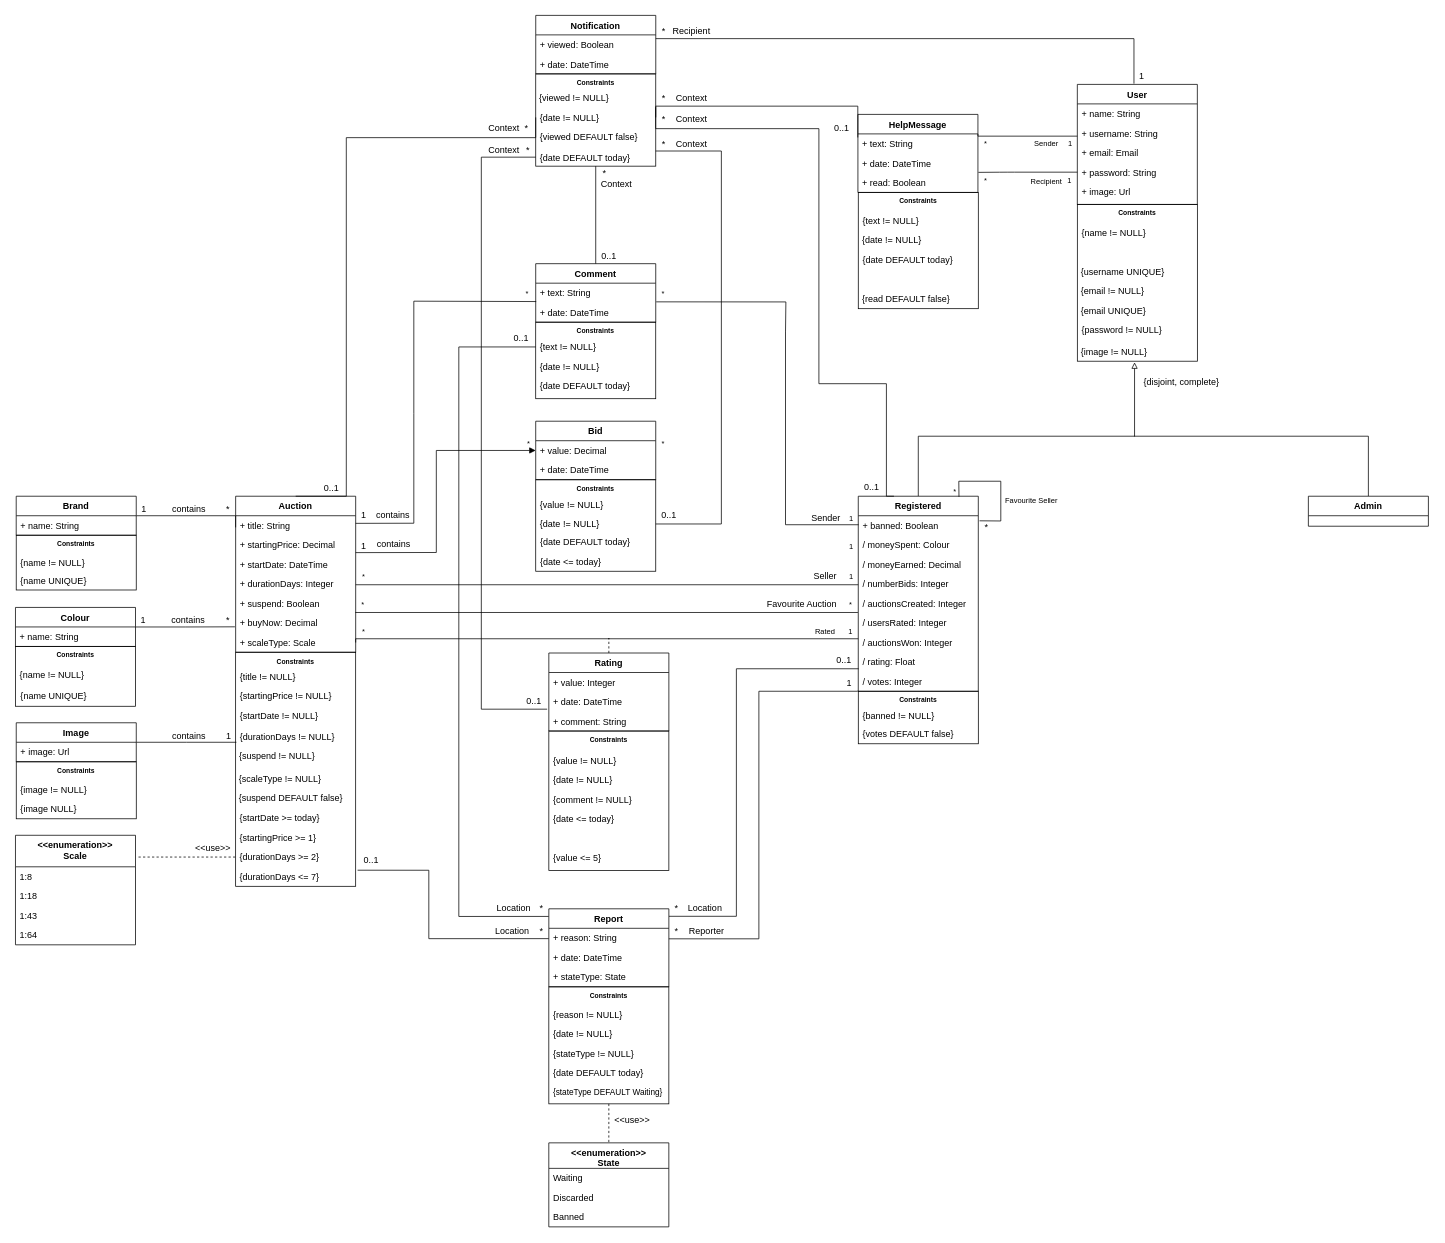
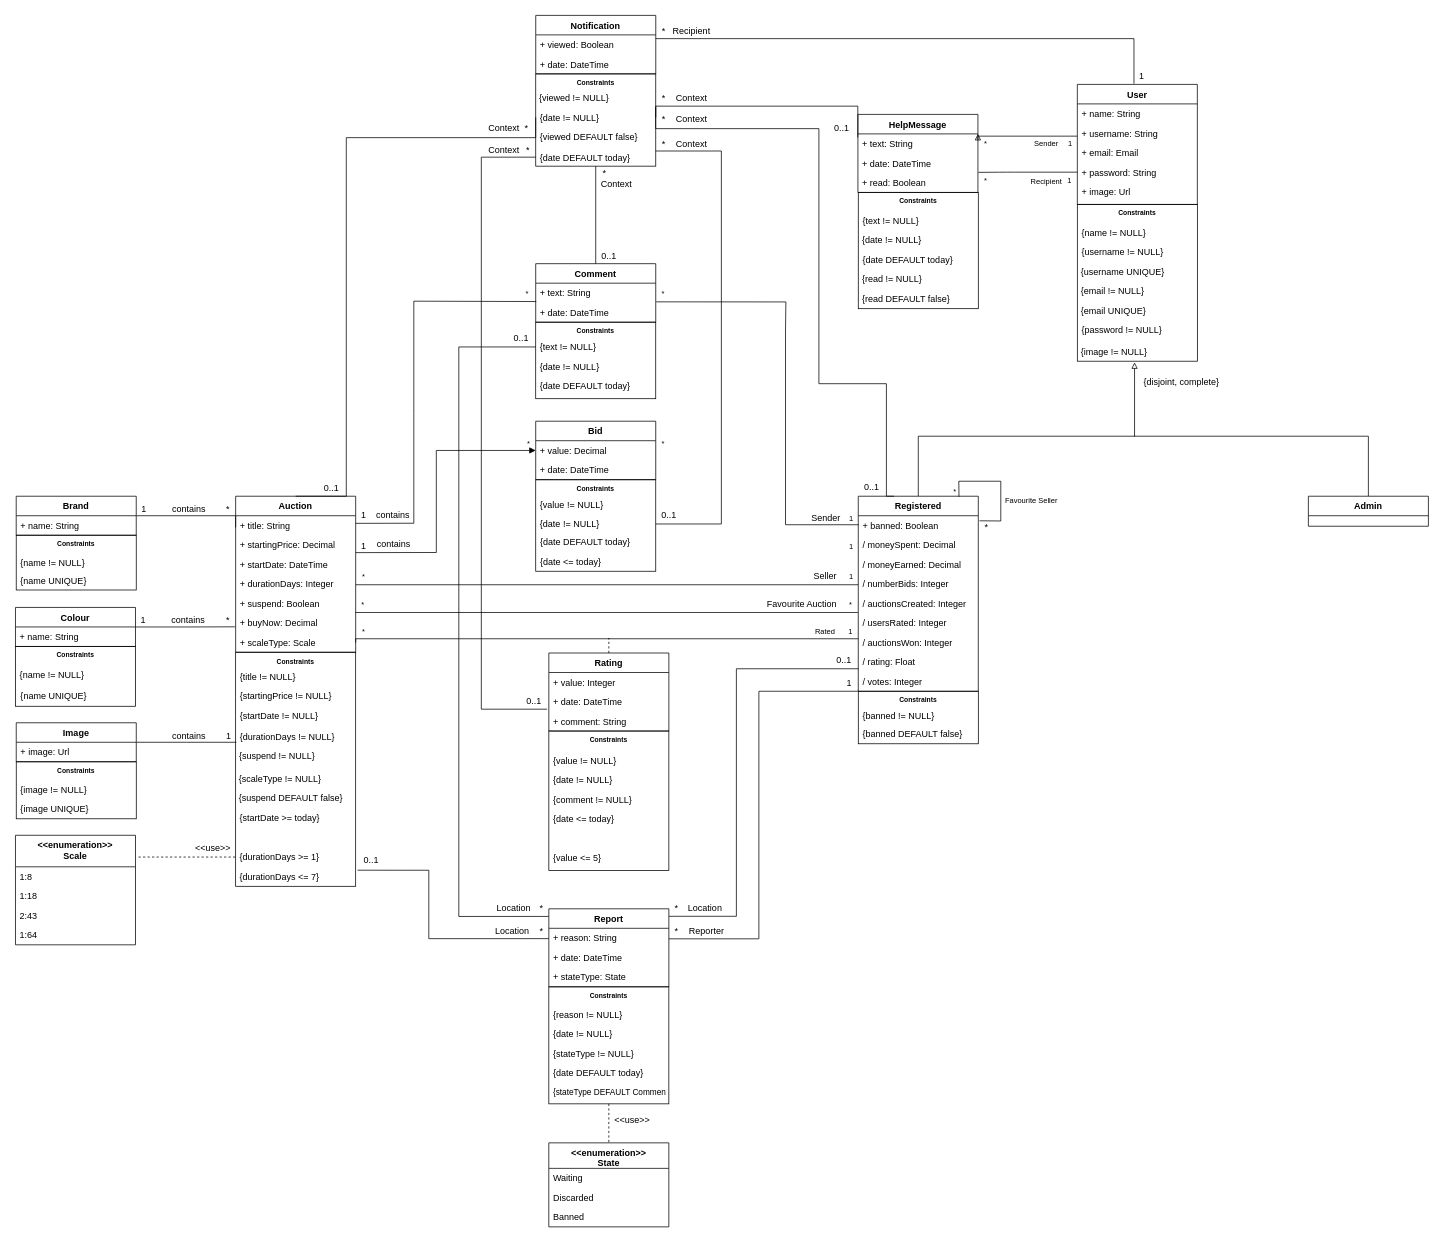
- <mxCell id="105" style="edgeStyle=orthogonalEdgeStyle;rounded=0;orthogonalLoop=1;jettySize=auto;html=1;entryX=1;entryY=0.25;entryDx=0;entryDy=0;endArrow=none;endFill=0;" parent="1" source="12" target="40" edge="1"><mxGeometry relative="1" as="geometry"><Array as="points"><mxPoint x="1436.01" y="181" /><mxPoint x="1295.01" y="181" /></Array></mxGeometry></mxCell>
+ <mxCell id="105" style="edgeStyle=orthogonalEdgeStyle;rounded=0;orthogonalLoop=1;jettySize=auto;html=1;entryX=1;entryY=0.25;entryDx=0;entryDy=0;endArrow=block;endFill=0;" parent="1" source="12" target="40" edge="1"><mxGeometry relative="1" as="geometry"><Array as="points"><mxPoint x="1436.01" y="181" /><mxPoint x="1295.01" y="181" /></Array></mxGeometry></mxCell>
+ <mxCell id="155" value="{username != NULL}" style="text;strokeColor=none;fillColor=none;align=left;verticalAlign=top;spacingLeft=4;spacingRight=4;overflow=hidden;rotatable=0;points=[[0,0.5],[1,0.5]];portConstraint=eastwest;" parent="1" vertex="1"><mxGeometry x="1435.53" y="322" width="160" height="26" as="geometry" /></mxCell>
+ <mxCell id="166" value="{read != NULL}" style="text;strokeColor=none;fillColor=none;align=left;verticalAlign=top;spacingLeft=4;spacingRight=4;overflow=hidden;rotatable=0;points=[[0,0.5],[1,0.5]];portConstraint=eastwest;" parent="1" vertex="1"><mxGeometry x="1143.01" y="358" width="160" height="26" as="geometry" /></mxCell>
- <mxCell id="19" value="/ moneySpent: Colour" style="text;strokeColor=none;fillColor=none;align=left;verticalAlign=top;spacingLeft=4;spacingRight=4;overflow=hidden;rotatable=0;points=[[0,0.5],[1,0.5]];portConstraint=eastwest;" parent="17" vertex="1"><mxGeometry y="52" width="160" height="26" as="geometry" /></mxCell>
+ <mxCell id="19" value="/ moneySpent: Decimal" style="text;strokeColor=none;fillColor=none;align=left;verticalAlign=top;spacingLeft=4;spacingRight=4;overflow=hidden;rotatable=0;points=[[0,0.5],[1,0.5]];portConstraint=eastwest;" parent="17" vertex="1"><mxGeometry y="52" width="160" height="26" as="geometry" /></mxCell>
- <mxCell id="179" value="{votes DEFAULT false}" style="text;strokeColor=none;fillColor=none;align=left;verticalAlign=top;spacingLeft=4;spacingRight=4;overflow=hidden;rotatable=0;points=[[0,0.5],[1,0.5]];portConstraint=eastwest;" parent="1" vertex="1"><mxGeometry x="1143.52" y="965" width="160" height="26" as="geometry" /></mxCell>
+ <mxCell id="179" value="{banned DEFAULT false}" style="text;strokeColor=none;fillColor=none;align=left;verticalAlign=top;spacingLeft=4;spacingRight=4;overflow=hidden;rotatable=0;points=[[0,0.5],[1,0.5]];portConstraint=eastwest;" parent="1" vertex="1"><mxGeometry x="1143.52" y="965" width="160" height="26" as="geometry" /></mxCell>
- <mxCell id="140" value="{image NULL}" style="text;strokeColor=none;fillColor=none;align=left;verticalAlign=top;spacingLeft=4;spacingRight=4;overflow=hidden;rotatable=0;points=[[0,0.5],[1,0.5]];portConstraint=eastwest;" parent="1" vertex="1"><mxGeometry x="21.02" y="1065" width="160" height="26" as="geometry" /></mxCell>
+ <mxCell id="140" value="{image UNIQUE}" style="text;strokeColor=none;fillColor=none;align=left;verticalAlign=top;spacingLeft=4;spacingRight=4;overflow=hidden;rotatable=0;points=[[0,0.5],[1,0.5]];portConstraint=eastwest;" parent="1" vertex="1"><mxGeometry x="21.02" y="1065" width="160" height="26" as="geometry" /></mxCell>
- <mxCell id="102" value="{startingPrice &gt;= 1}" style="text;strokeColor=none;fillColor=none;align=left;verticalAlign=top;spacingLeft=4;spacingRight=4;overflow=hidden;rotatable=0;points=[[0,0.5],[1,0.5]];portConstraint=eastwest;" parent="1" vertex="1"><mxGeometry x="313.01" y="1103" width="160" height="26" as="geometry" /></mxCell>
- <mxCell id="108" value="{durationDays &gt;= 2}" style="text;strokeColor=none;fillColor=none;align=left;verticalAlign=top;spacingLeft=4;spacingRight=4;overflow=hidden;rotatable=0;points=[[0,0.5],[1,0.5]];portConstraint=eastwest;" parent="1" vertex="1"><mxGeometry x="313.01" y="1129" width="160" height="26" as="geometry" /></mxCell>
+ <mxCell id="108" value="{durationDays &gt;= 1}" style="text;strokeColor=none;fillColor=none;align=left;verticalAlign=top;spacingLeft=4;spacingRight=4;overflow=hidden;rotatable=0;points=[[0,0.5],[1,0.5]];portConstraint=eastwest;" parent="1" vertex="1"><mxGeometry x="313.01" y="1129" width="160" height="26" as="geometry" /></mxCell>
- <mxCell id="94" value="1:43" style="text;strokeColor=none;fillColor=none;align=left;verticalAlign=top;spacingLeft=4;spacingRight=4;overflow=hidden;rotatable=0;points=[[0,0.5],[1,0.5]];portConstraint=eastwest;" parent="91" vertex="1"><mxGeometry y="94" width="160" height="26" as="geometry" /></mxCell>
+ <mxCell id="94" value="2:43" style="text;strokeColor=none;fillColor=none;align=left;verticalAlign=top;spacingLeft=4;spacingRight=4;overflow=hidden;rotatable=0;points=[[0,0.5],[1,0.5]];portConstraint=eastwest;" parent="91" vertex="1"><mxGeometry y="94" width="160" height="26" as="geometry" /></mxCell>
- <mxCell id="238" value="{stateType DEFAULT Waiting}" style="text;strokeColor=none;fillColor=none;align=left;verticalAlign=top;spacingLeft=4;spacingRight=4;overflow=hidden;rotatable=0;points=[[0,0.5],[1,0.5]];portConstraint=eastwest;fontSize=11;" parent="1" vertex="1"><mxGeometry x="730.96" y="1443" width="160" height="26" as="geometry" /></mxCell>
+ <mxCell id="238" value="{stateType DEFAULT Comment}" style="text;strokeColor=none;fillColor=none;align=left;verticalAlign=top;spacingLeft=4;spacingRight=4;overflow=hidden;rotatable=0;points=[[0,0.5],[1,0.5]];portConstraint=eastwest;fontSize=11;" parent="1" vertex="1"><mxGeometry x="730.96" y="1443" width="160" height="26" as="geometry" /></mxCell>
